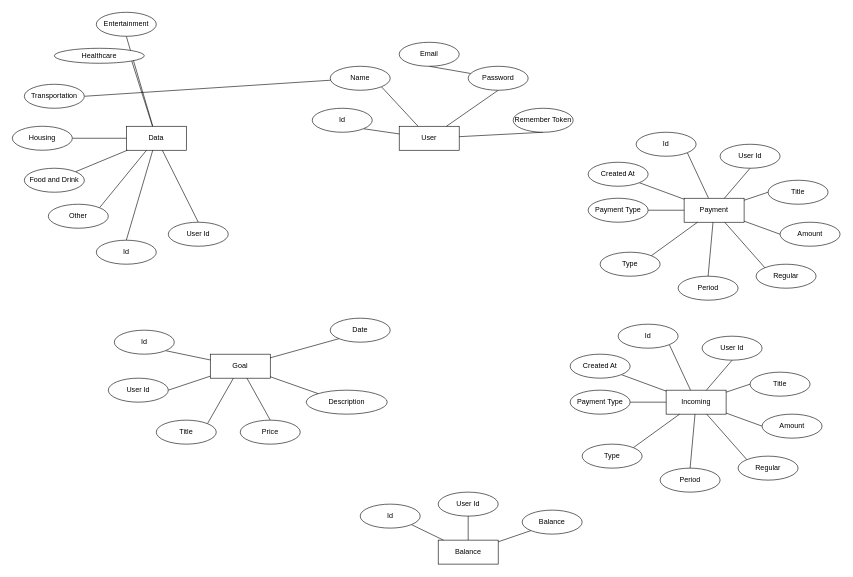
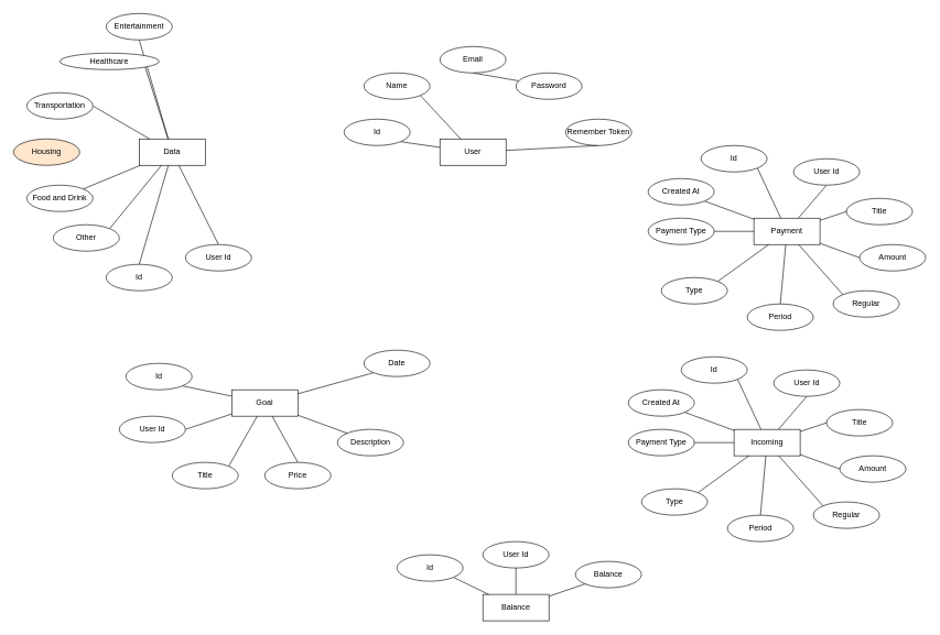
- <mxCell id="21" style="rounded=0;orthogonalLoop=1;jettySize=auto;html=1;exitX=1;exitY=0.5;exitDx=0;exitDy=0;endArrow=none;endFill=0;" edge="1" parent="1" source="22" target="16"><mxGeometry relative="1" as="geometry" /></mxCell>
+ <mxCell id="21" style="rounded=0;orthogonalLoop=1;jettySize=auto;html=1;exitX=1;exitY=0.5;exitDx=0;exitDy=0;endArrow=none;endFill=0;" edge="1" parent="1" source="22" target="5"><mxGeometry relative="1" as="geometry" /></mxCell>
- <mxCell id="13" style="rounded=0;orthogonalLoop=1;jettySize=auto;html=1;exitX=0.5;exitY=1;exitDx=0;exitDy=0;curved=0;endArrow=none;endFill=0;" edge="1" parent="1" source="14" target="2"><mxGeometry relative="1" as="geometry" /></mxCell>
- <mxCell id="24" value="Housing" style="ellipse;whiteSpace=wrap;html=1;align=center;" vertex="1" parent="1"><mxGeometry x="20" y="210" width="100" height="40" as="geometry" /></mxCell>
+ <mxCell id="24" value="Housing" style="ellipse;whiteSpace=wrap;html=1;align=center;fillColor=#ffe6cc;" vertex="1" parent="1"><mxGeometry x="20" y="210" width="100" height="40" as="geometry" /></mxCell>
- <mxCell id="23" style="rounded=0;orthogonalLoop=1;jettySize=auto;html=1;exitX=1;exitY=0.5;exitDx=0;exitDy=0;endArrow=none;endFill=0;" edge="1" parent="1" source="24" target="5"><mxGeometry relative="1" as="geometry" /></mxCell>
- <mxCell id="44" value="Description" style="ellipse;whiteSpace=wrap;html=1;align=center;" vertex="1" parent="1"><mxGeometry x="510" y="650" width="135" height="40" as="geometry" /></mxCell>
+ <mxCell id="44" value="Description" style="ellipse;whiteSpace=wrap;html=1;align=center;" vertex="1" parent="1"><mxGeometry x="510" y="650" width="100" height="40" as="geometry" /></mxCell>
